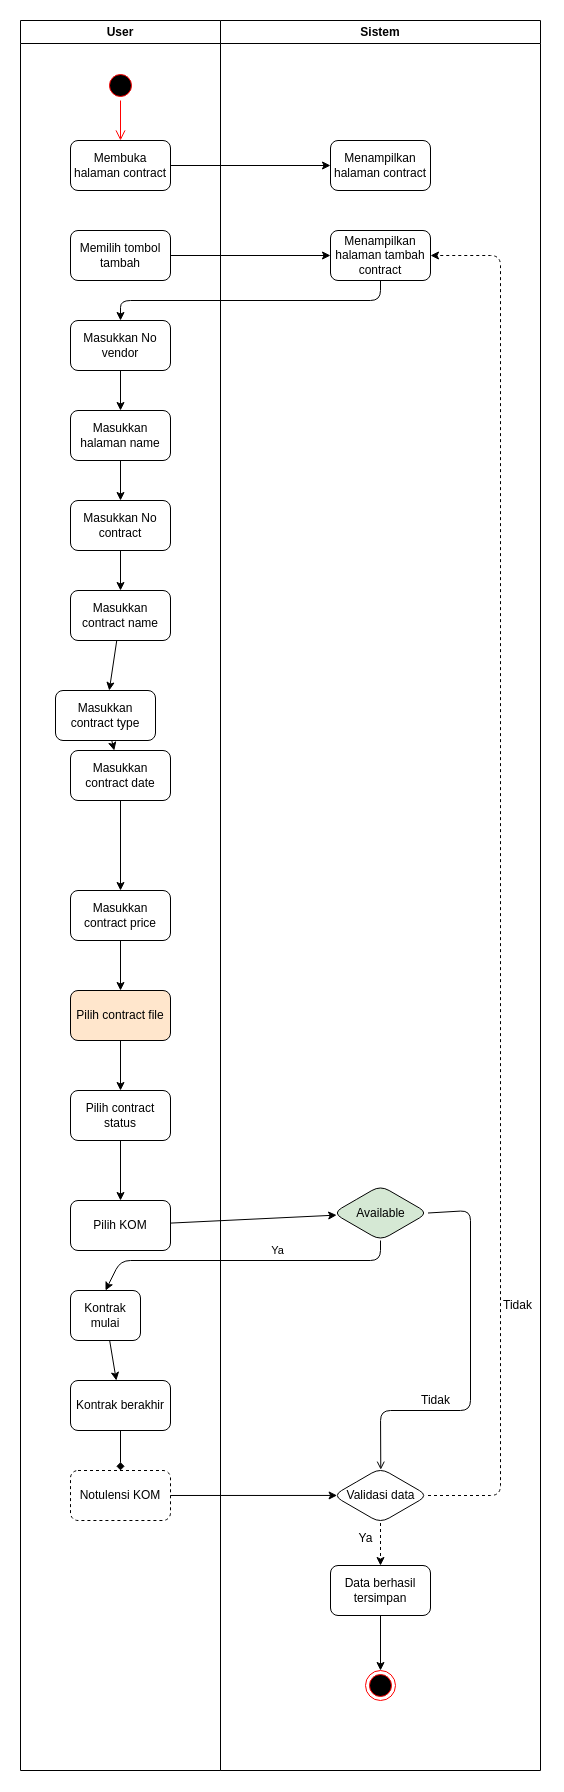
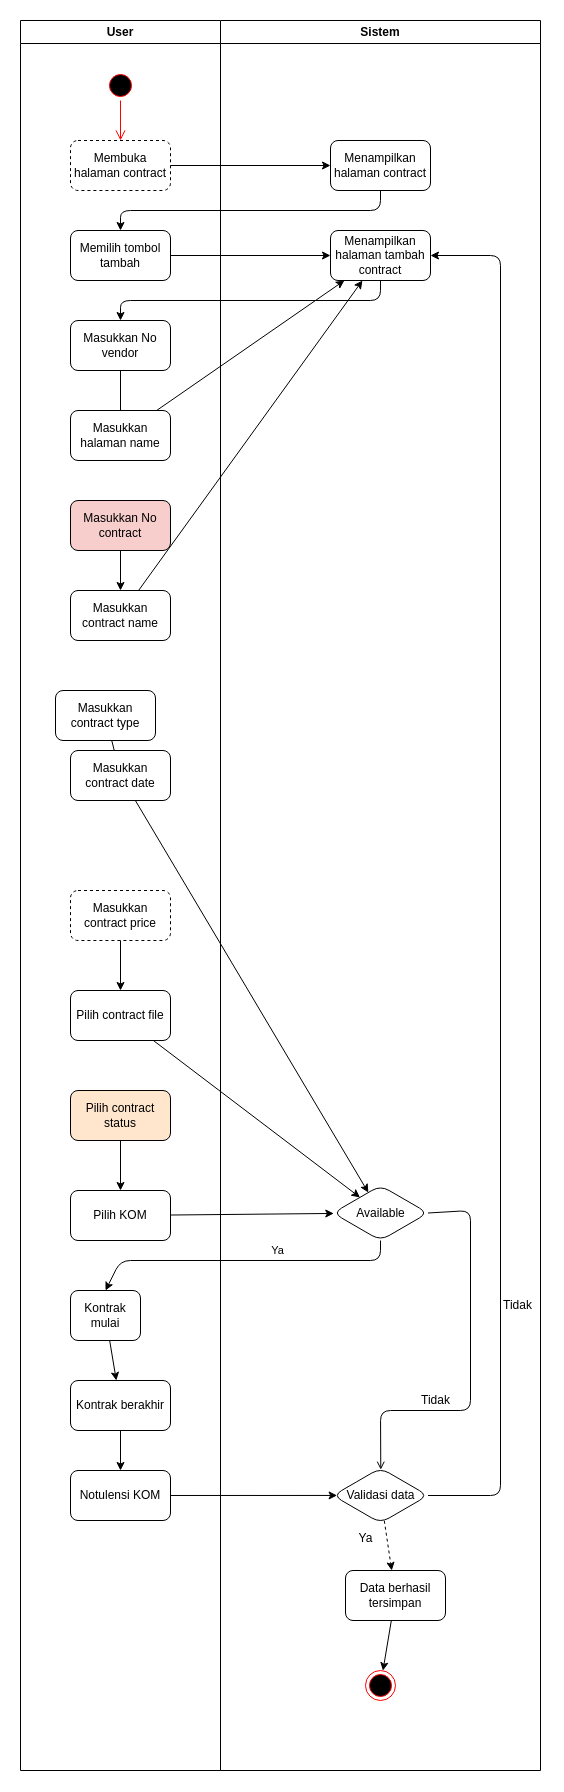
- <mxCell id="3" value="Membuka halaman contract" style="rounded=1;whiteSpace=wrap;html=1;" vertex="1" parent="2"><mxGeometry x="50" y="120" width="100" height="50" as="geometry" /></mxCell>
+ <mxCell id="3" value="Membuka halaman contract" style="rounded=1;whiteSpace=wrap;html=1;dashed=1;" vertex="1" parent="2"><mxGeometry x="50" y="120" width="100" height="50" as="geometry" /></mxCell>
+ <mxCell id="50" value="" style="edgeStyle=none;html=1;" edge="1" parent="1" source="34" target="6"><mxGeometry relative="1" as="geometry"><Array as="points"><mxPoint x="380" y="210" /><mxPoint x="120" y="210" /></Array></mxGeometry></mxCell>
- <mxCell id="7" value="" style="edgeStyle=none;html=1;" edge="1" parent="2" source="8" target="10"><mxGeometry relative="1" as="geometry" /></mxCell>
+ <mxCell id="7" value="" style="edgeStyle=none;html=1;endArrow=none;" edge="1" parent="2" source="8" target="10"><mxGeometry relative="1" as="geometry" /></mxCell>
- <mxCell id="9" value="" style="edgeStyle=none;html=1;" edge="1" parent="2" source="10" target="12"><mxGeometry relative="1" as="geometry" /></mxCell>
+ <mxCell id="9" value="" style="edgeStyle=none;html=1;" edge="1" parent="2" source="10" target="35"><mxGeometry relative="1" as="geometry" /></mxCell>
- <mxCell id="12" value="Masukkan No contract" style="rounded=1;whiteSpace=wrap;html=1;" vertex="1" parent="2"><mxGeometry x="50" y="480" width="100" height="50" as="geometry" /></mxCell>
+ <mxCell id="12" value="Masukkan No contract" style="rounded=1;whiteSpace=wrap;html=1;fillColor=#f8cecc;" vertex="1" parent="2"><mxGeometry x="50" y="480" width="100" height="50" as="geometry" /></mxCell>
- <mxCell id="13" value="" style="edgeStyle=none;html=1;" edge="1" parent="2" source="14" target="16"><mxGeometry relative="1" as="geometry" /></mxCell>
+ <mxCell id="13" value="" style="edgeStyle=none;html=1;" edge="1" parent="2" source="14" target="35"><mxGeometry relative="1" as="geometry" /></mxCell>
- <mxCell id="15" value="" style="edgeStyle=none;html=1;" edge="1" parent="2" source="16" target="17"><mxGeometry relative="1" as="geometry" /></mxCell>
+ <mxCell id="15" value="" style="edgeStyle=none;html=1;endArrow=none;" edge="1" parent="2" source="16" target="17"><mxGeometry relative="1" as="geometry" /></mxCell>
- <mxCell id="19" value="" style="edgeStyle=none;html=1;" edge="1" parent="2" source="17" target="18"><mxGeometry relative="1" as="geometry" /></mxCell>
+ <mxCell id="19" value="" style="edgeStyle=none;html=1;" edge="1" parent="2" source="17" target="27"><mxGeometry relative="1" as="geometry" /></mxCell>
- <mxCell id="29" style="edgeStyle=none;html=1;entryX=1;entryY=0.5;entryDx=0;entryDy=0;dashed=1;" edge="1" parent="25" source="30" target="35"><mxGeometry relative="1" as="geometry"><mxPoint x="260" y="290" as="targetPoint" /><Array as="points"><mxPoint x="280" y="1475" /><mxPoint x="280" y="235" /></Array></mxGeometry></mxCell>
+ <mxCell id="29" style="edgeStyle=none;html=1;entryX=1;entryY=0.5;entryDx=0;entryDy=0;" edge="1" parent="25" source="30" target="35"><mxGeometry relative="1" as="geometry"><mxPoint x="260" y="290" as="targetPoint" /><Array as="points"><mxPoint x="280" y="1475" /><mxPoint x="280" y="235" /></Array></mxGeometry></mxCell>
- <mxCell id="18" value="Masukkan contract price" style="rounded=1;whiteSpace=wrap;html=1;" vertex="1" parent="2"><mxGeometry x="50" y="870" width="100" height="50" as="geometry" /></mxCell>
+ <mxCell id="18" value="Masukkan contract price" style="rounded=1;whiteSpace=wrap;html=1;dashed=1;" vertex="1" parent="2"><mxGeometry x="50" y="870" width="100" height="50" as="geometry" /></mxCell>
- <mxCell id="41" value="Pilih contract file" style="rounded=1;whiteSpace=wrap;html=1;fillColor=#ffe6cc;" vertex="1" parent="1"><mxGeometry x="70" y="990" width="100" height="50" as="geometry" /></mxCell>
+ <mxCell id="41" value="Pilih contract file" style="rounded=1;whiteSpace=wrap;html=1;" vertex="1" parent="1"><mxGeometry x="70" y="990" width="100" height="50" as="geometry" /></mxCell>
- <mxCell id="40" value="" style="edgeStyle=none;html=1;" edge="1" parent="1" source="41" target="43"><mxGeometry relative="1" as="geometry" /></mxCell>
+ <mxCell id="40" value="" style="edgeStyle=none;html=1;" edge="1" parent="1" source="41" target="27"><mxGeometry relative="1" as="geometry" /></mxCell>
- <mxCell id="43" value="Pilih contract status" style="rounded=1;whiteSpace=wrap;html=1;" vertex="1" parent="1"><mxGeometry x="70" y="1090" width="100" height="50" as="geometry" /></mxCell>
+ <mxCell id="43" value="Pilih contract status" style="rounded=1;whiteSpace=wrap;html=1;fillColor=#ffe6cc;" vertex="1" parent="1"><mxGeometry x="70" y="1090" width="100" height="50" as="geometry" /></mxCell>
- <mxCell id="27" value="Available" style="rhombus;whiteSpace=wrap;html=1;rounded=1;fillColor=#d5e8d4;" vertex="1" parent="25"><mxGeometry x="112.5" y="1165" width="95" height="55" as="geometry" /></mxCell>
+ <mxCell id="27" value="Available" style="rhombus;whiteSpace=wrap;html=1;rounded=1;" vertex="1" parent="25"><mxGeometry x="112.5" y="1165" width="95" height="55" as="geometry" /></mxCell>
- <mxCell id="45" value="Pilih KOM" style="rounded=1;whiteSpace=wrap;html=1;" vertex="1" parent="1"><mxGeometry x="70" y="1200" width="100" height="50" as="geometry" /></mxCell>
+ <mxCell id="45" value="Pilih KOM" style="rounded=1;whiteSpace=wrap;html=1;" vertex="1" parent="1"><mxGeometry x="70" y="1190" width="100" height="50" as="geometry" /></mxCell>
- <mxCell id="22" value="" style="edgeStyle=none;html=1;endArrow=diamond;" edge="1" parent="2" source="23" target="24"><mxGeometry relative="1" as="geometry" /></mxCell>
+ <mxCell id="22" value="" style="edgeStyle=none;html=1;" edge="1" parent="2" source="23" target="24"><mxGeometry relative="1" as="geometry" /></mxCell>
- <mxCell id="24" value="Notulensi KOM" style="rounded=1;whiteSpace=wrap;html=1;dashed=1;" vertex="1" parent="2"><mxGeometry x="50" y="1450" width="100" height="50" as="geometry" /></mxCell>
+ <mxCell id="24" value="Notulensi KOM" style="rounded=1;whiteSpace=wrap;html=1;" vertex="1" parent="2"><mxGeometry x="50" y="1450" width="100" height="50" as="geometry" /></mxCell>
- <mxCell id="32" value="Data berhasil tersimpan" style="rounded=1;whiteSpace=wrap;html=1;" vertex="1" parent="25"><mxGeometry x="110" y="1545" width="100" height="50" as="geometry" /></mxCell>
+ <mxCell id="32" value="Data berhasil tersimpan" style="rounded=1;whiteSpace=wrap;html=1;" vertex="1" parent="25"><mxGeometry x="125" y="1550" width="100" height="50" as="geometry" /></mxCell>
